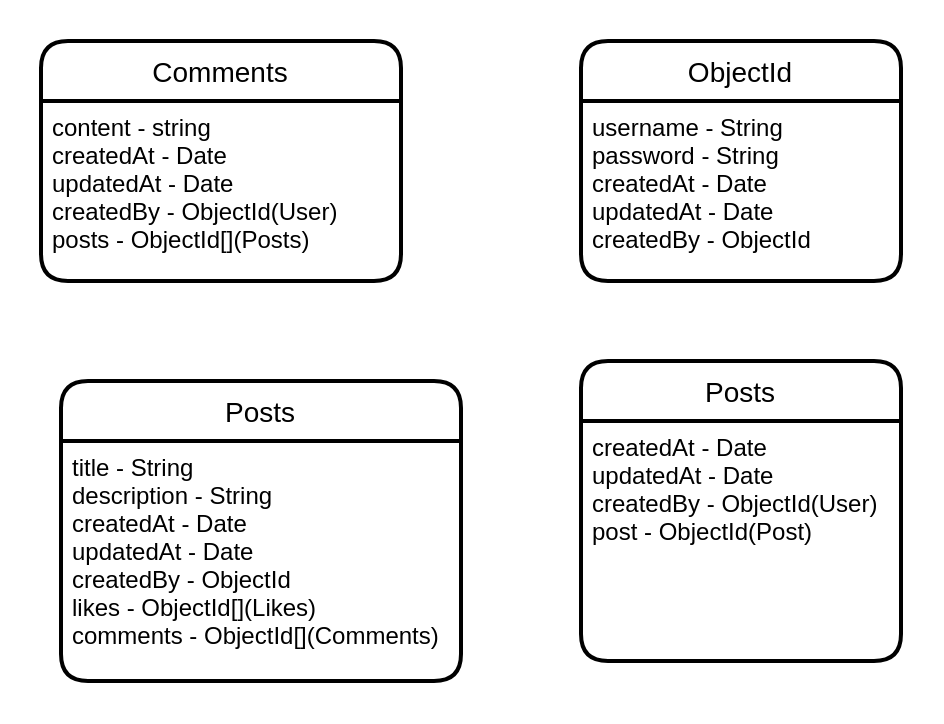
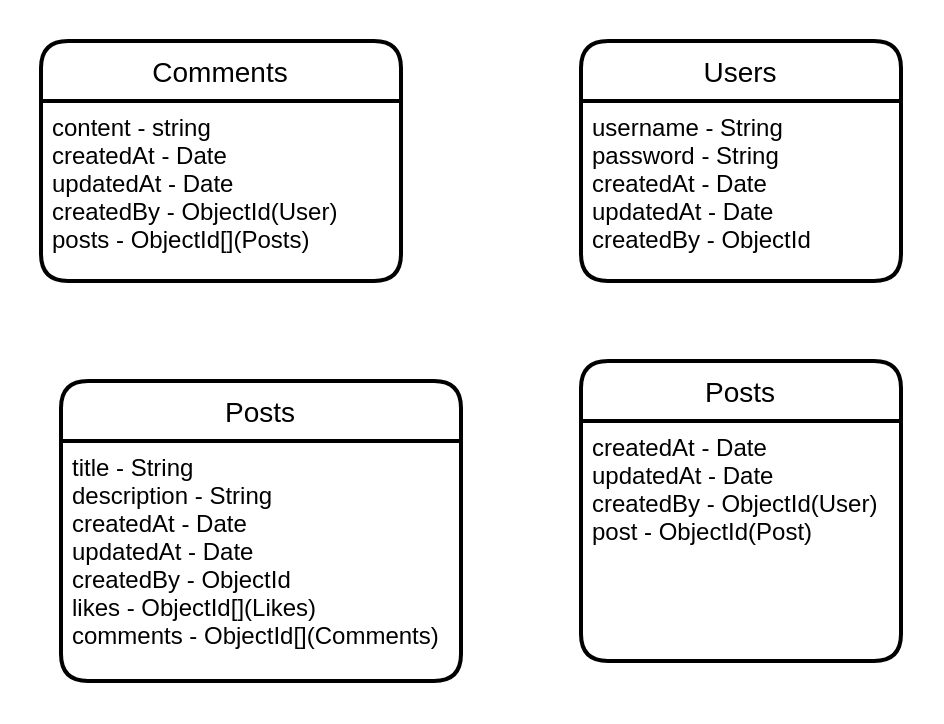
- <mxCell id="6" value="ObjectId" style="swimlane;childLayout=stackLayout;horizontal=1;startSize=30;horizontalStack=0;rounded=1;fontSize=14;fontStyle=0;strokeWidth=2;resizeParent=0;resizeLast=1;shadow=0;dashed=0;align=center;" vertex="1" parent="1"><mxGeometry x="290" y="20" width="160" height="120" as="geometry" /></mxCell>
+ <mxCell id="6" value="Users" style="swimlane;childLayout=stackLayout;horizontal=1;startSize=30;horizontalStack=0;rounded=1;fontSize=14;fontStyle=0;strokeWidth=2;resizeParent=0;resizeLast=1;shadow=0;dashed=0;align=center;" vertex="1" parent="1"><mxGeometry x="290" y="20" width="160" height="120" as="geometry" /></mxCell>
